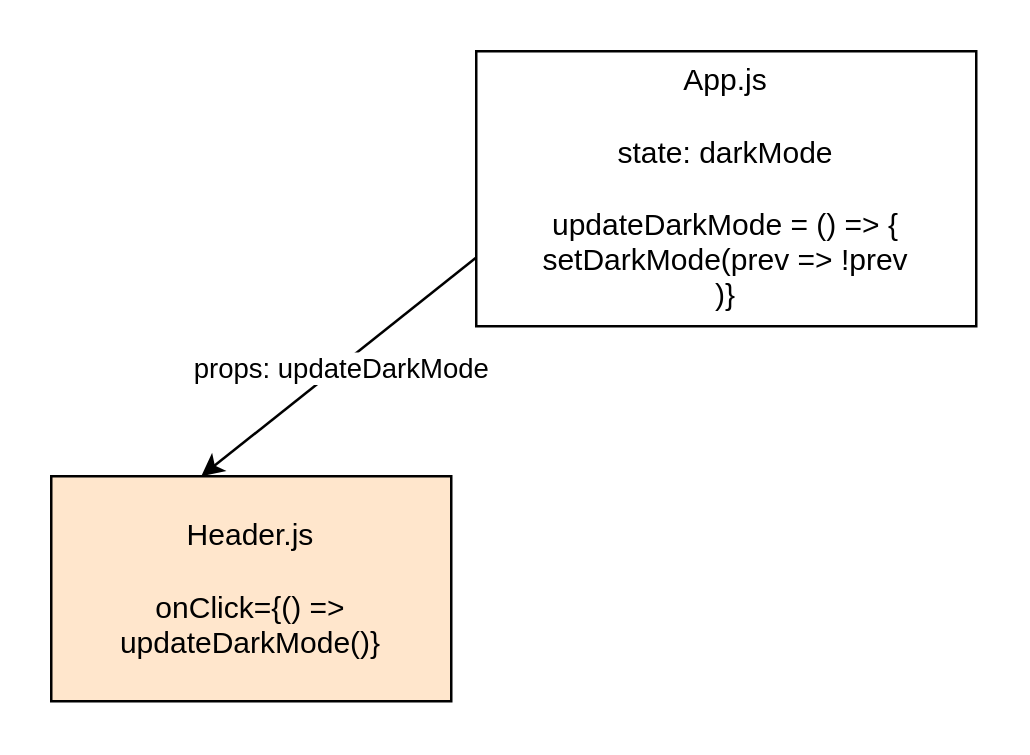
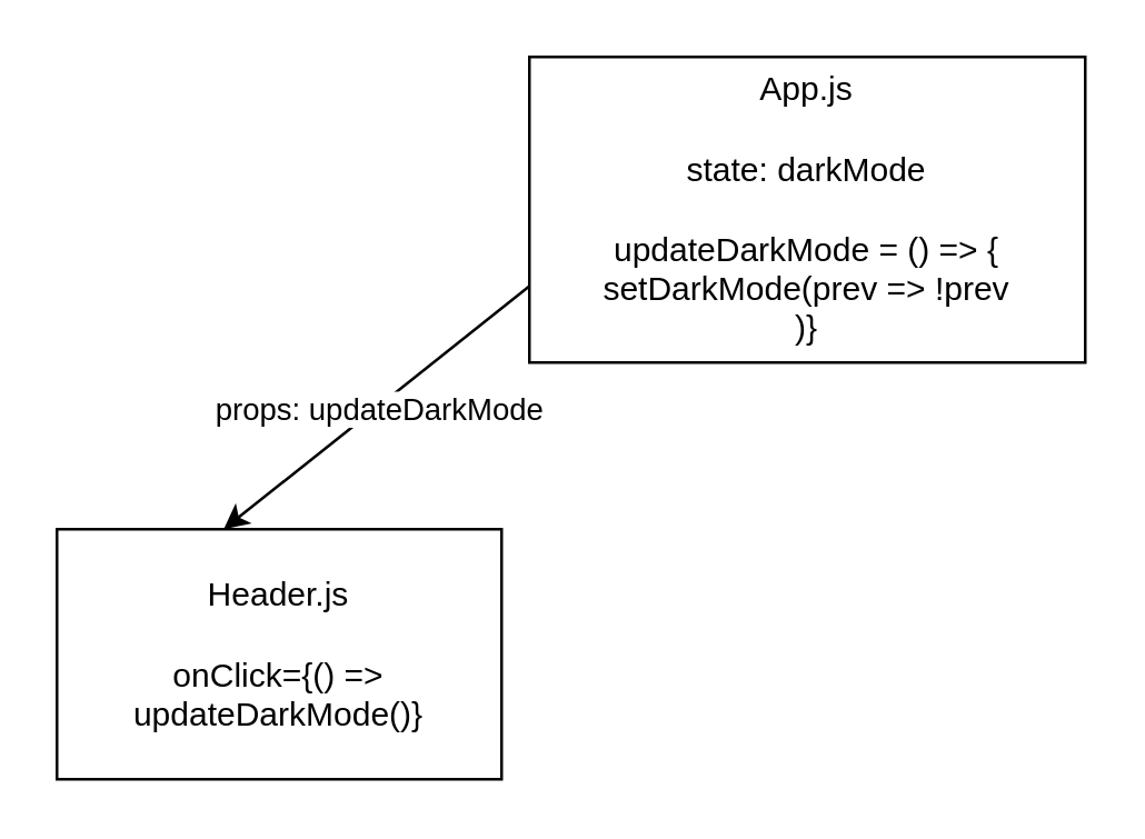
- <mxCell id="4" value="Header.js&lt;br&gt;&lt;br&gt;onClick={() =&amp;gt; updateDarkMode()}" style="whiteSpace=wrap;html=1;fillColor=#ffe6cc;" vertex="1" parent="1"><mxGeometry x="20" y="190" width="160" height="90" as="geometry" /></mxCell>
+ <mxCell id="4" value="Header.js&lt;br&gt;&lt;br&gt;onClick={() =&amp;gt; updateDarkMode()}" style="whiteSpace=wrap;html=1;" vertex="1" parent="1"><mxGeometry x="20" y="190" width="160" height="90" as="geometry" /></mxCell>
